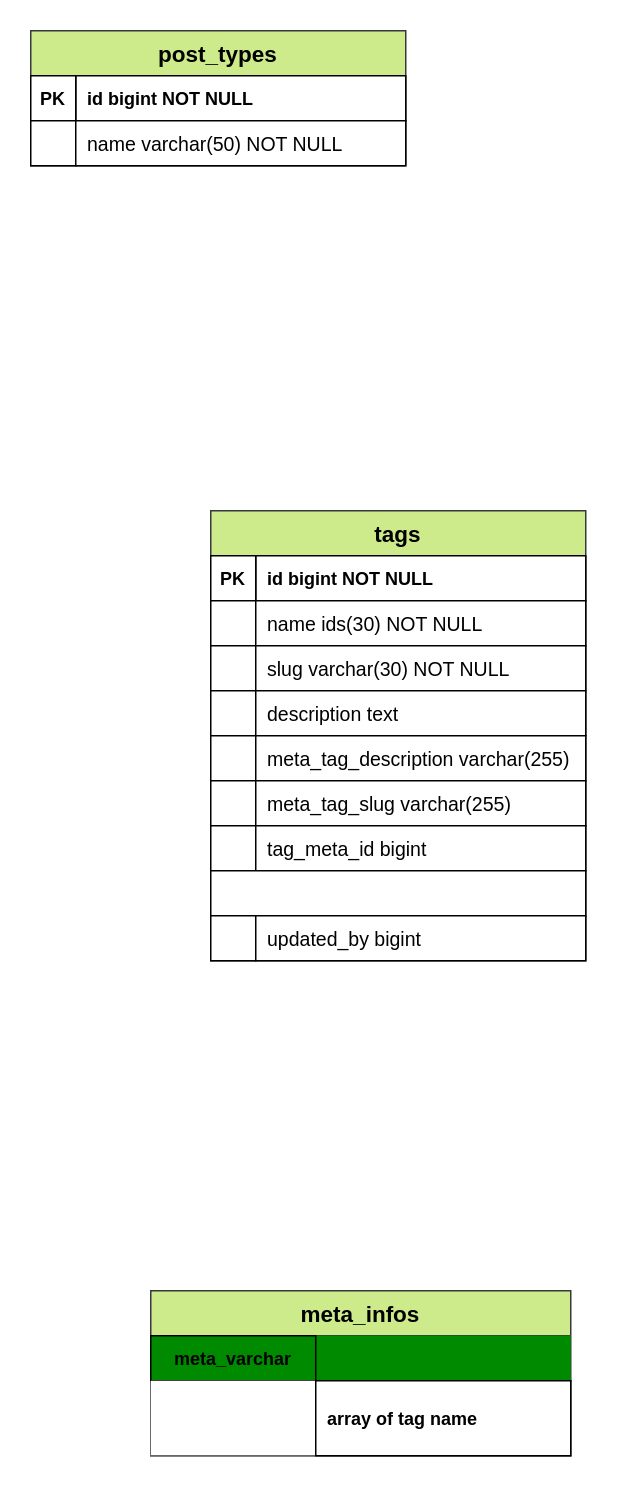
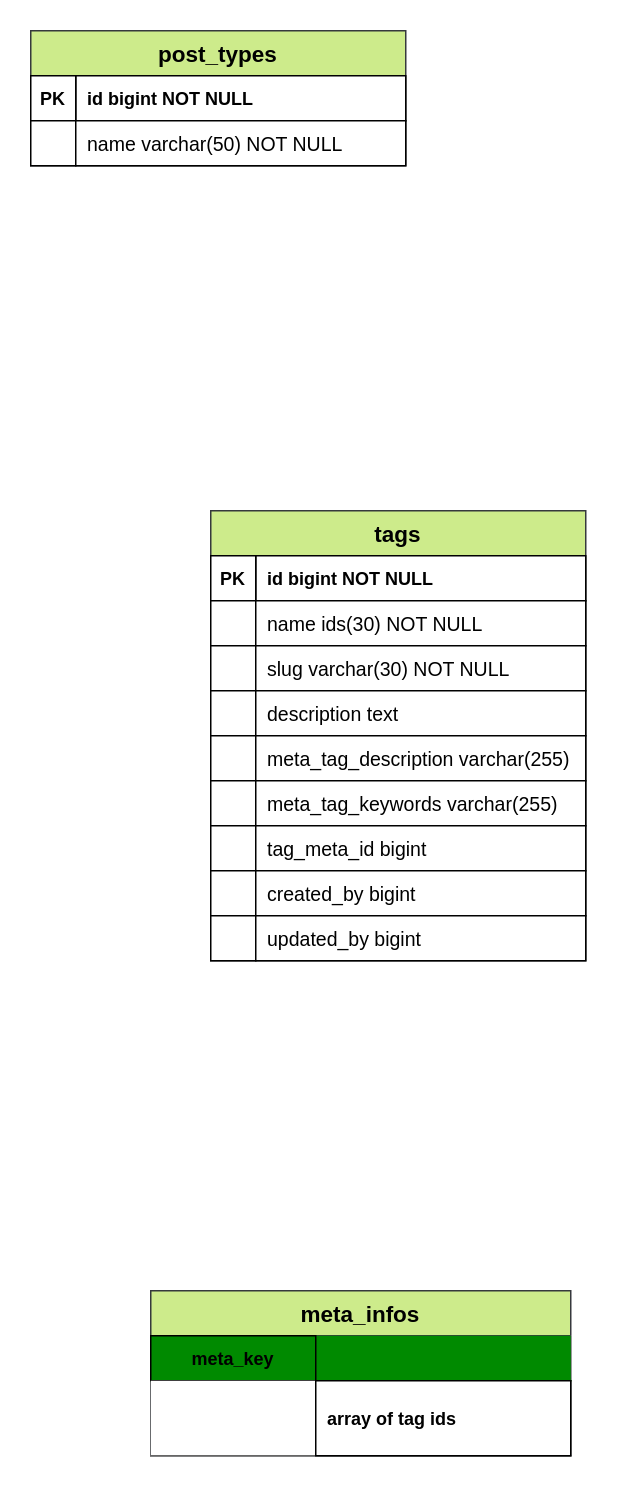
- <mxCell id="27" value="meta_tag_slug varchar(255) " style="shape=partialRectangle;overflow=hidden;connectable=0;fillColor=none;top=0;left=1;bottom=0;right=0;align=left;spacingLeft=6;fontColor=#000000;strokeColor=#000000;fontSize=13;fontFamily=Helvetica;rounded=0;" parent="25" vertex="1"><mxGeometry x="30" width="220" height="30" as="geometry"><mxRectangle width="220" height="30" as="alternateBounds" /></mxGeometry></mxCell>
+ <mxCell id="27" value="meta_tag_keywords varchar(255) " style="shape=partialRectangle;overflow=hidden;connectable=0;fillColor=none;top=0;left=1;bottom=0;right=0;align=left;spacingLeft=6;fontColor=#000000;strokeColor=#000000;fontSize=13;fontFamily=Helvetica;rounded=0;" parent="25" vertex="1"><mxGeometry x="30" width="220" height="30" as="geometry"><mxRectangle width="220" height="30" as="alternateBounds" /></mxGeometry></mxCell>
+ <mxCell id="33" value="created_by bigint " style="shape=partialRectangle;overflow=hidden;connectable=0;fillColor=none;top=0;left=1;bottom=0;right=0;align=left;spacingLeft=6;fontColor=#000000;strokeColor=#000000;fontSize=13;fontFamily=Helvetica;rounded=0;" parent="31" vertex="1"><mxGeometry x="30" width="220" height="30" as="geometry"><mxRectangle width="220" height="30" as="alternateBounds" /></mxGeometry></mxCell>
- <mxCell id="39" value="meta_varchar" style="shape=partialRectangle;overflow=hidden;connectable=0;fillColor=none;top=1;left=1;bottom=1;right=1;fontStyle=1;fontColor=#000000;strokeColor=#000000;fontFamily=Helvetica;rounded=0;align=center;" parent="38" vertex="1"><mxGeometry width="110" height="30" as="geometry"><mxRectangle width="110" height="30" as="alternateBounds" /></mxGeometry></mxCell>
+ <mxCell id="39" value="meta_key" style="shape=partialRectangle;overflow=hidden;connectable=0;fillColor=none;top=1;left=1;bottom=1;right=1;fontStyle=1;fontColor=#000000;strokeColor=#000000;fontFamily=Helvetica;rounded=0;align=center;" parent="38" vertex="1"><mxGeometry width="110" height="30" as="geometry"><mxRectangle width="110" height="30" as="alternateBounds" /></mxGeometry></mxCell>
- <mxCell id="41" value="array of tag name" style="shape=partialRectangle;overflow=hidden;connectable=0;fillColor=none;top=1;left=1;bottom=1;right=1;align=left;spacingLeft=6;fontStyle=1;fontColor=#000000;strokeColor=#000000;noLabel=0;portConstraintRotation=0;fontFamily=Helvetica;rounded=0;" parent="40" vertex="1"><mxGeometry x="110" width="170" height="50" as="geometry"><mxRectangle width="170" height="50" as="alternateBounds" /></mxGeometry></mxCell>
+ <mxCell id="41" value="array of tag ids" style="shape=partialRectangle;overflow=hidden;connectable=0;fillColor=none;top=1;left=1;bottom=1;right=1;align=left;spacingLeft=6;fontStyle=1;fontColor=#000000;strokeColor=#000000;noLabel=0;portConstraintRotation=0;fontFamily=Helvetica;rounded=0;" parent="40" vertex="1"><mxGeometry x="110" width="170" height="50" as="geometry"><mxRectangle width="170" height="50" as="alternateBounds" /></mxGeometry></mxCell>
